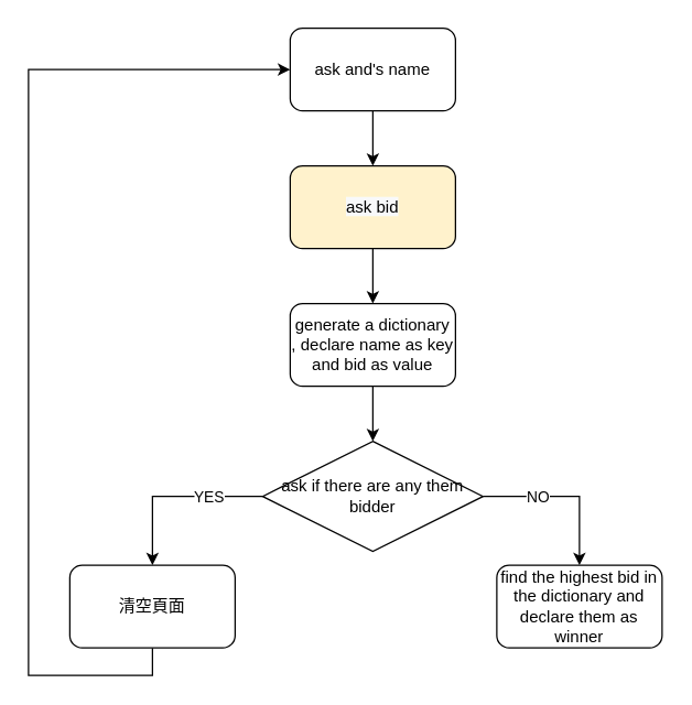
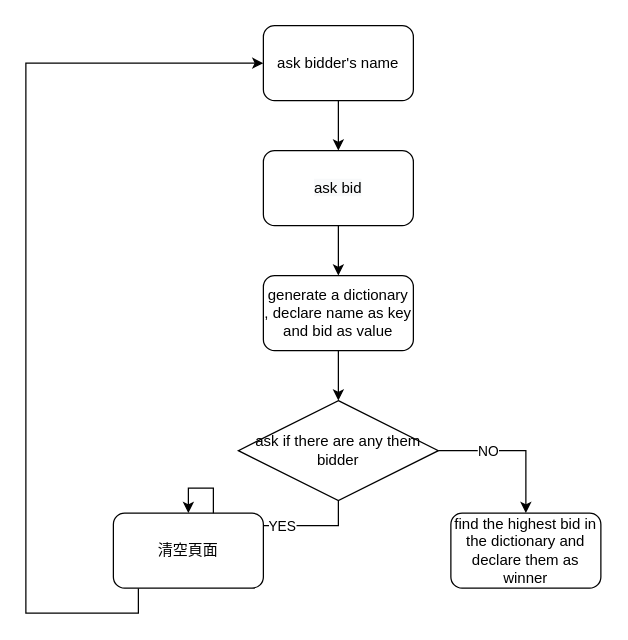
- <mxCell id="5" value="ask and's name" style="whiteSpace=wrap;html=1;rounded=1;" vertex="1" parent="1"><mxGeometry x="210" y="20" width="120" height="60" as="geometry" /></mxCell>
+ <mxCell id="5" value="ask bidder's name" style="whiteSpace=wrap;html=1;rounded=1;" vertex="1" parent="1"><mxGeometry x="210" y="20" width="120" height="60" as="geometry" /></mxCell>
- <mxCell id="15" value="&#10;&#10;&lt;span style=&quot;color: rgb(0, 0, 0); font-family: helvetica; font-size: 12px; font-style: normal; font-weight: 400; letter-spacing: normal; text-align: center; text-indent: 0px; text-transform: none; word-spacing: 0px; background-color: rgb(248, 249, 250); display: inline; float: none;&quot;&gt;ask bid&lt;/span&gt;&#10;&#10;" style="whiteSpace=wrap;html=1;rounded=1;fillColor=#fff2cc;" vertex="1" parent="1"><mxGeometry x="210" y="120" width="120" height="60" as="geometry" /></mxCell>
+ <mxCell id="15" value="&#10;&#10;&lt;span style=&quot;color: rgb(0, 0, 0); font-family: helvetica; font-size: 12px; font-style: normal; font-weight: 400; letter-spacing: normal; text-align: center; text-indent: 0px; text-transform: none; word-spacing: 0px; background-color: rgb(248, 249, 250); display: inline; float: none;&quot;&gt;ask bid&lt;/span&gt;&#10;&#10;" style="whiteSpace=wrap;html=1;rounded=1;" vertex="1" parent="1"><mxGeometry x="210" y="120" width="120" height="60" as="geometry" /></mxCell>
- <mxCell id="13" value="清空頁面" style="rounded=1;whiteSpace=wrap;html=1;" vertex="1" parent="1"><mxGeometry x="50" y="410" width="120" height="60" as="geometry" /></mxCell>
+ <mxCell id="13" value="清空頁面" style="rounded=1;whiteSpace=wrap;html=1;" vertex="1" parent="1"><mxGeometry x="90" y="410" width="120" height="60" as="geometry" /></mxCell>
